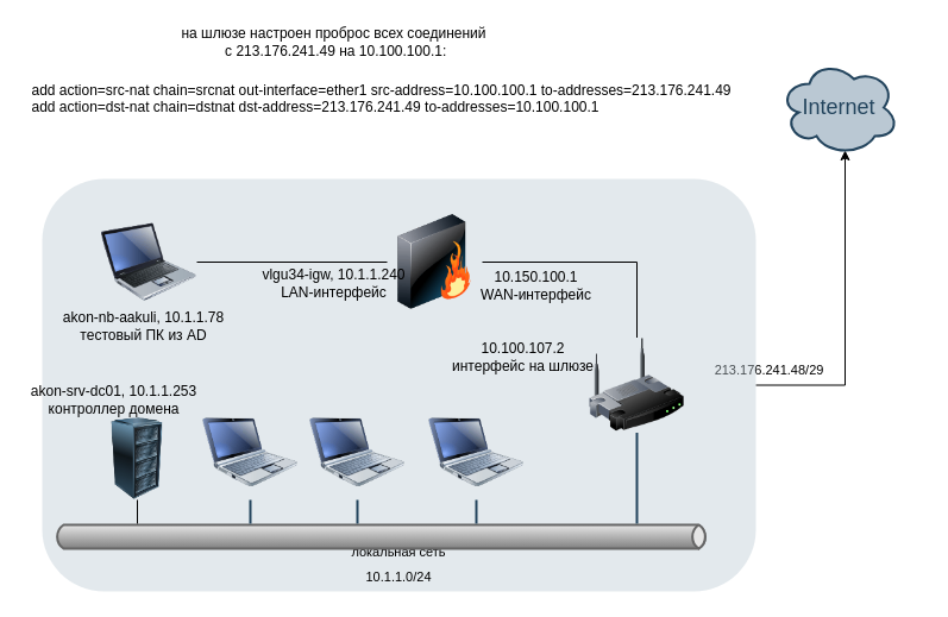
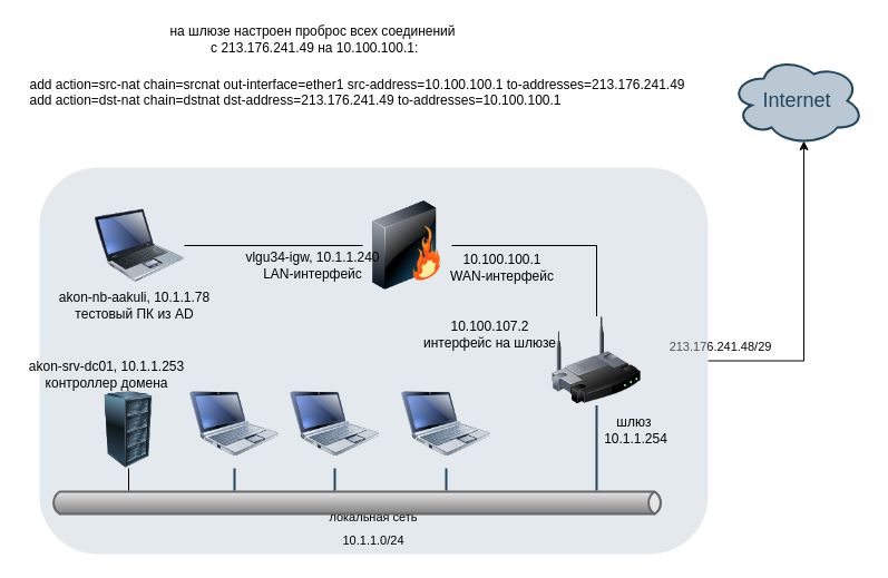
- <mxCell id="6" value="Internet" style="ellipse;shape=cloud;whiteSpace=wrap;html=1;shadow=0;strokeColor=#23445D;fillColor=#BAC8D3;gradientColor=none;fontSize=18;fontColor=#23445D;gradientDirection=north;fontStyle=0;strokeWidth=2;" parent="1" vertex="1"><mxGeometry x="655" y="50" width="100" height="80" as="geometry" /></mxCell>
+ <mxCell id="6" value="Internet" style="ellipse;shape=cloud;whiteSpace=wrap;html=1;shadow=0;strokeColor=#23445D;fillColor=#BAC8D3;gradientColor=none;fontSize=18;fontColor=#23445D;gradientDirection=north;fontStyle=0;strokeWidth=2;" parent="1" vertex="1"><mxGeometry x="655" width="120" height="80" as="geometry" y="50" /></mxCell>
- <mxCell id="23" value="10.150.100.1&lt;br&gt;WAN-интерфейс" style="text;html=1;align=center;verticalAlign=middle;resizable=0;points=[];autosize=1;strokeColor=none;" vertex="1" parent="1"><mxGeometry x="395" y="225" width="110" height="30" as="geometry" /></mxCell>
+ <mxCell id="23" value="10.100.100.1&lt;br&gt;WAN-интерфейс" style="text;html=1;align=center;verticalAlign=middle;resizable=0;points=[];autosize=1;strokeColor=none;" vertex="1" parent="1"><mxGeometry x="395" y="225" width="110" height="30" as="geometry" /></mxCell>
+ <mxCell id="25" value="шлюз&amp;nbsp;&lt;br&gt;10.1.1.254" style="text;html=1;align=center;verticalAlign=middle;resizable=0;points=[];autosize=1;strokeColor=none;" vertex="1" parent="1"><mxGeometry x="535" y="370.5" width="70" height="30" as="geometry" /></mxCell>
